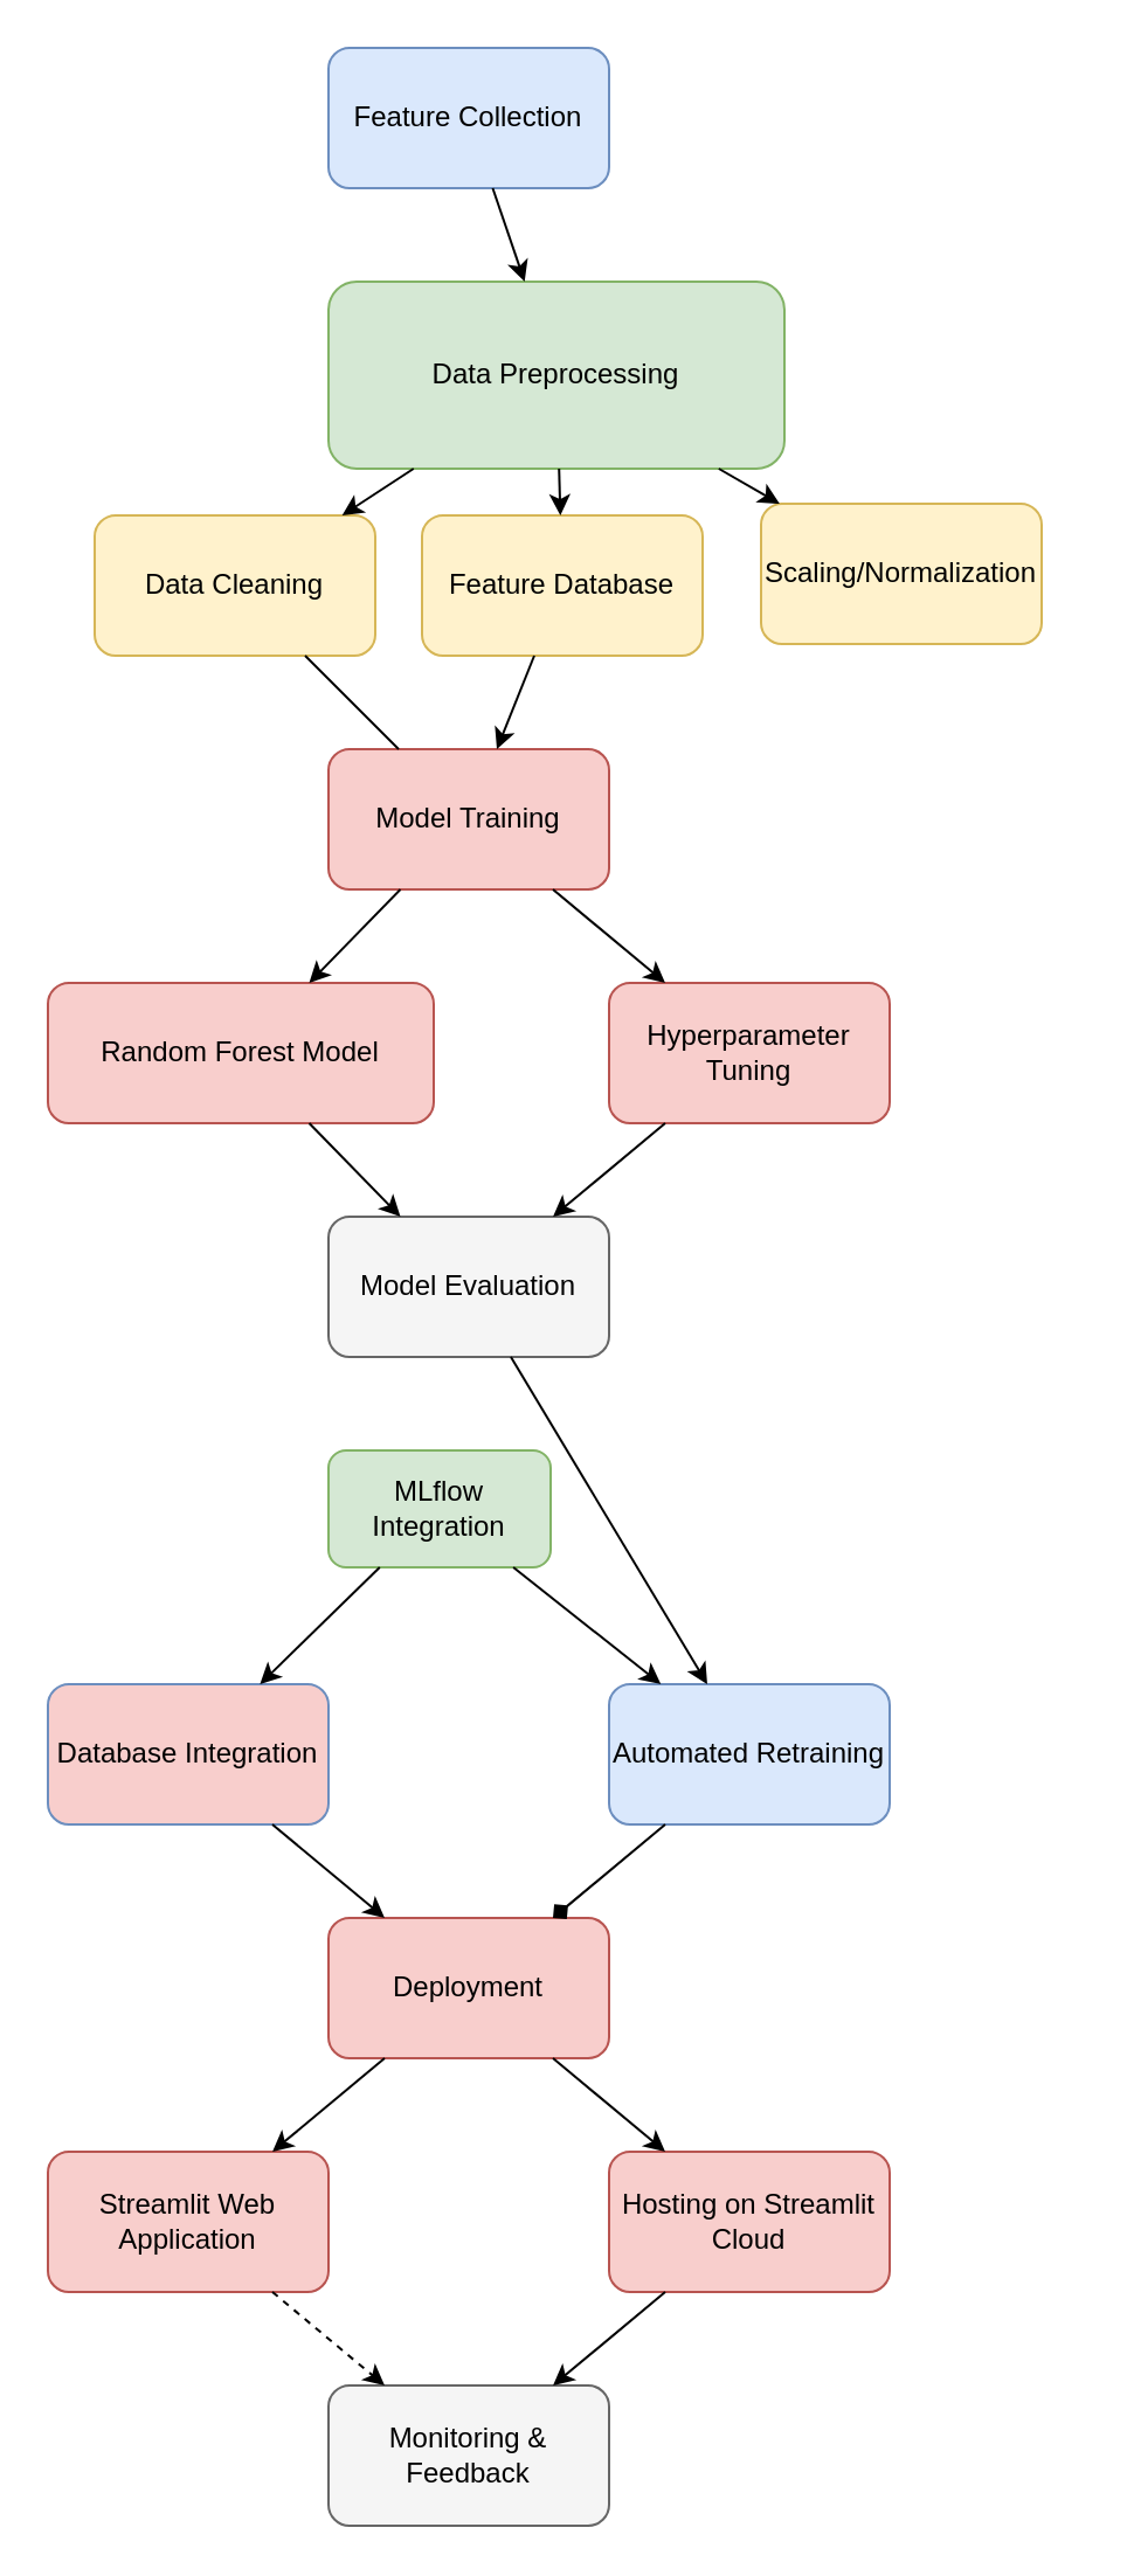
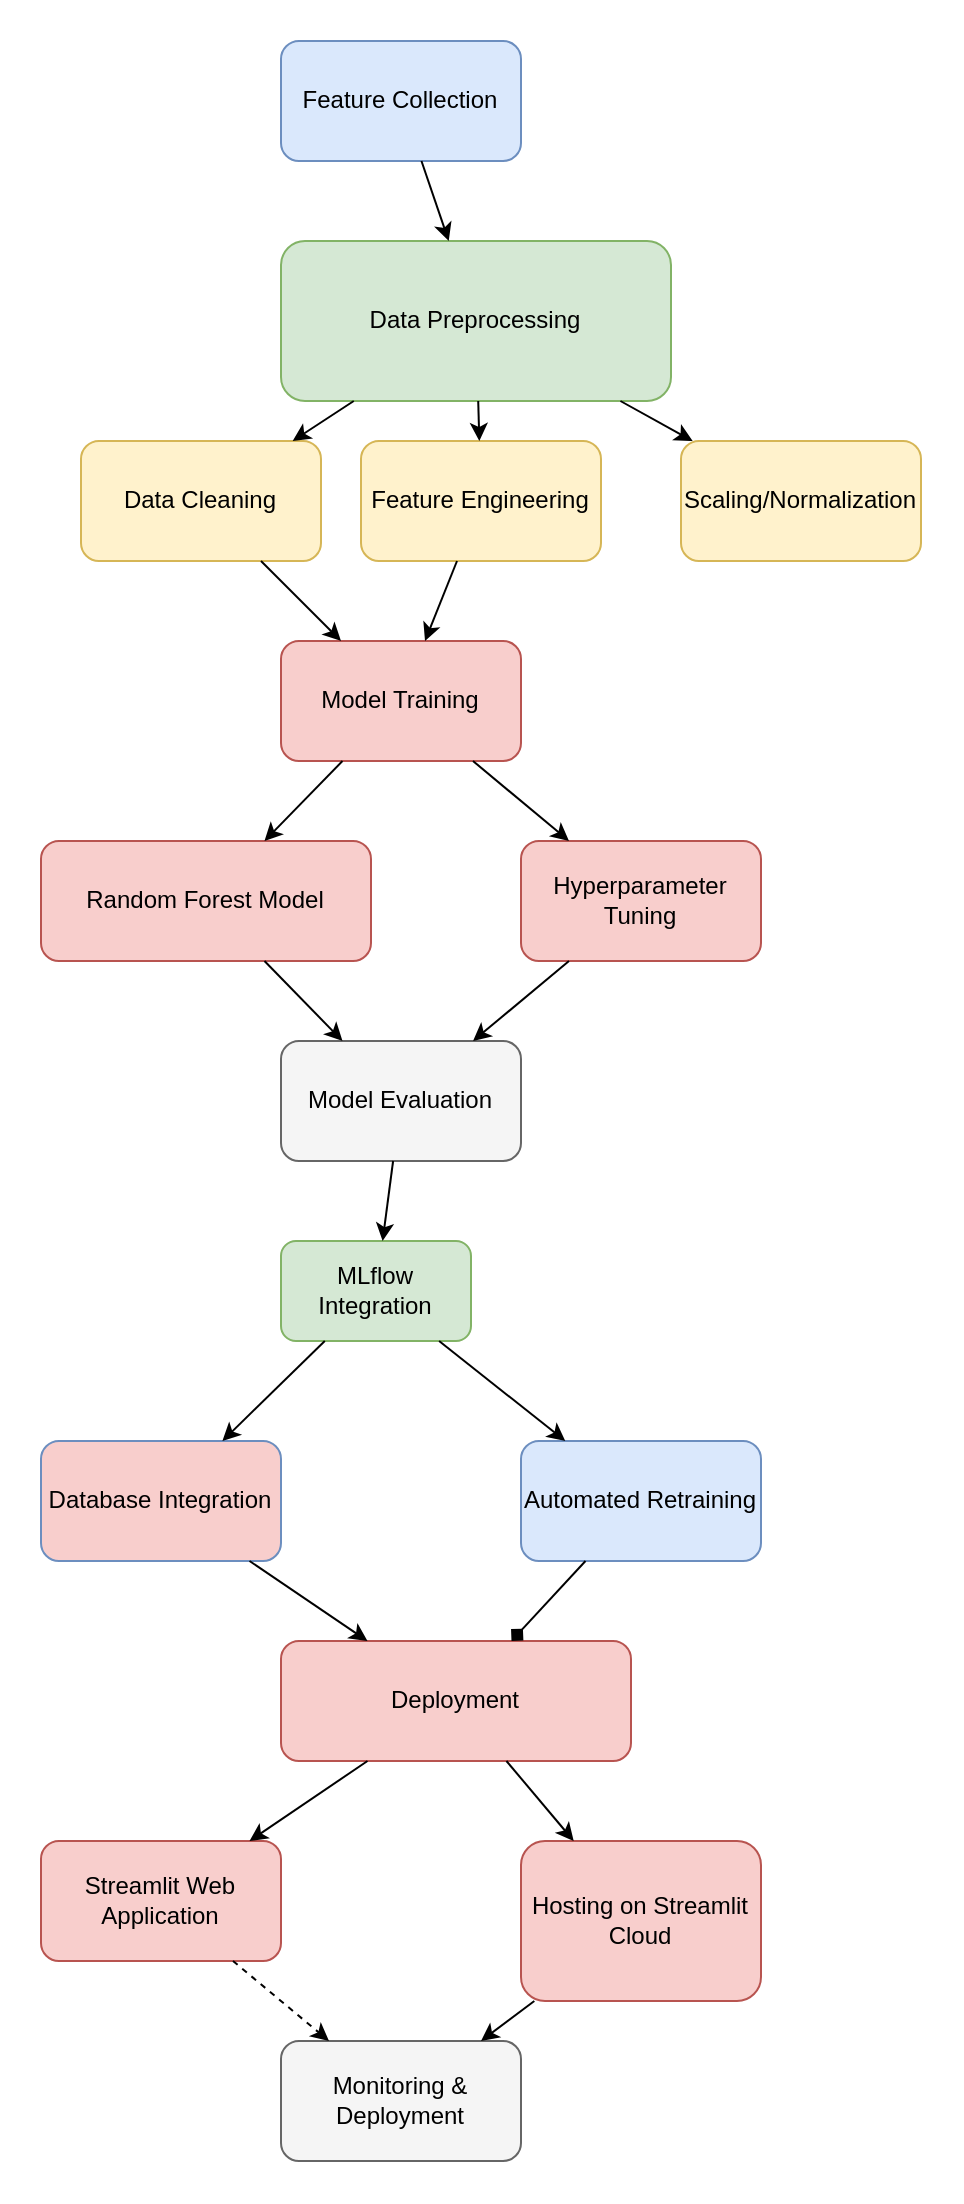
- <mxCell id="6" value="Scaling/Normalization" style="rounded=1;whiteSpace=wrap;html=1;fillColor=#fff2cc;strokeColor=#d6b656;" vertex="1" parent="1"><mxGeometry x="325" y="215" width="120" height="60" as="geometry" /></mxCell>
+ <mxCell id="6" value="Scaling/Normalization" style="rounded=1;whiteSpace=wrap;html=1;fillColor=#fff2cc;strokeColor=#d6b656;" vertex="1" parent="1"><mxGeometry x="340" y="220" width="120" height="60" as="geometry" /></mxCell>
- <mxCell id="5" value="Feature Database" style="rounded=1;whiteSpace=wrap;html=1;fillColor=#fff2cc;strokeColor=#d6b656;" vertex="1" parent="1"><mxGeometry x="180" y="220" width="120" height="60" as="geometry" /></mxCell>
+ <mxCell id="5" value="Feature Engineering" style="rounded=1;whiteSpace=wrap;html=1;fillColor=#fff2cc;strokeColor=#d6b656;" vertex="1" parent="1"><mxGeometry x="180" y="220" width="120" height="60" as="geometry" /></mxCell>
- <mxCell id="22" value="" style="endArrow=none;html=1;" edge="1" parent="1" source="4" target="7"><mxGeometry width="50" height="50" relative="1" as="geometry"><mxPoint x="80" y="280" as="sourcePoint" /><mxPoint x="140" y="320" as="targetPoint" /></mxGeometry></mxCell>
+ <mxCell id="22" value="" style="endArrow=classic;html=1;" edge="1" parent="1" source="4" target="7"><mxGeometry width="50" height="50" relative="1" as="geometry"><mxPoint x="80" y="280" as="sourcePoint" /><mxPoint x="140" y="320" as="targetPoint" /></mxGeometry></mxCell>
- <mxCell id="28" value="" style="endArrow=classic;html=1;" edge="1" parent="1" source="10" target="13"><mxGeometry width="50" height="50" relative="1" as="geometry"><mxPoint x="200" y="580" as="sourcePoint" /><mxPoint x="200" y="620" as="targetPoint" /></mxGeometry></mxCell>
+ <mxCell id="28" value="" style="endArrow=classic;html=1;" edge="1" parent="1" source="10" target="11"><mxGeometry width="50" height="50" relative="1" as="geometry"><mxPoint x="200" y="580" as="sourcePoint" /><mxPoint x="200" y="620" as="targetPoint" /></mxGeometry></mxCell>
- <mxCell id="14" value="Deployment" style="rounded=1;whiteSpace=wrap;html=1;fillColor=#f8cecc;strokeColor=#b85450;" vertex="1" parent="1"><mxGeometry x="140" y="820" width="120" height="60" as="geometry" /></mxCell>
+ <mxCell id="14" value="Deployment" style="rounded=1;whiteSpace=wrap;html=1;fillColor=#f8cecc;strokeColor=#b85450;" vertex="1" parent="1"><mxGeometry x="140" y="820" width="175" height="60" as="geometry" /></mxCell>
- <mxCell id="16" value="Hosting on Streamlit Cloud" style="rounded=1;whiteSpace=wrap;html=1;fillColor=#f8cecc;strokeColor=#b85450;" vertex="1" parent="1"><mxGeometry x="260" y="920" width="120" height="60" as="geometry" /></mxCell>
+ <mxCell id="16" value="Hosting on Streamlit Cloud" style="rounded=1;whiteSpace=wrap;html=1;fillColor=#f8cecc;strokeColor=#b85450;" vertex="1" parent="1"><mxGeometry x="260" y="920" width="120" height="80" as="geometry" /></mxCell>
- <mxCell id="17" value="Monitoring &amp; Feedback" style="rounded=1;whiteSpace=wrap;html=1;fillColor=#f5f5f5;strokeColor=#666666;" vertex="1" parent="1"><mxGeometry x="140" y="1020" width="120" height="60" as="geometry" /></mxCell>
+ <mxCell id="17" value="Monitoring &amp; Deployment" style="rounded=1;whiteSpace=wrap;html=1;fillColor=#f5f5f5;strokeColor=#666666;" vertex="1" parent="1"><mxGeometry x="140" y="1020" width="120" height="60" as="geometry" /></mxCell>
